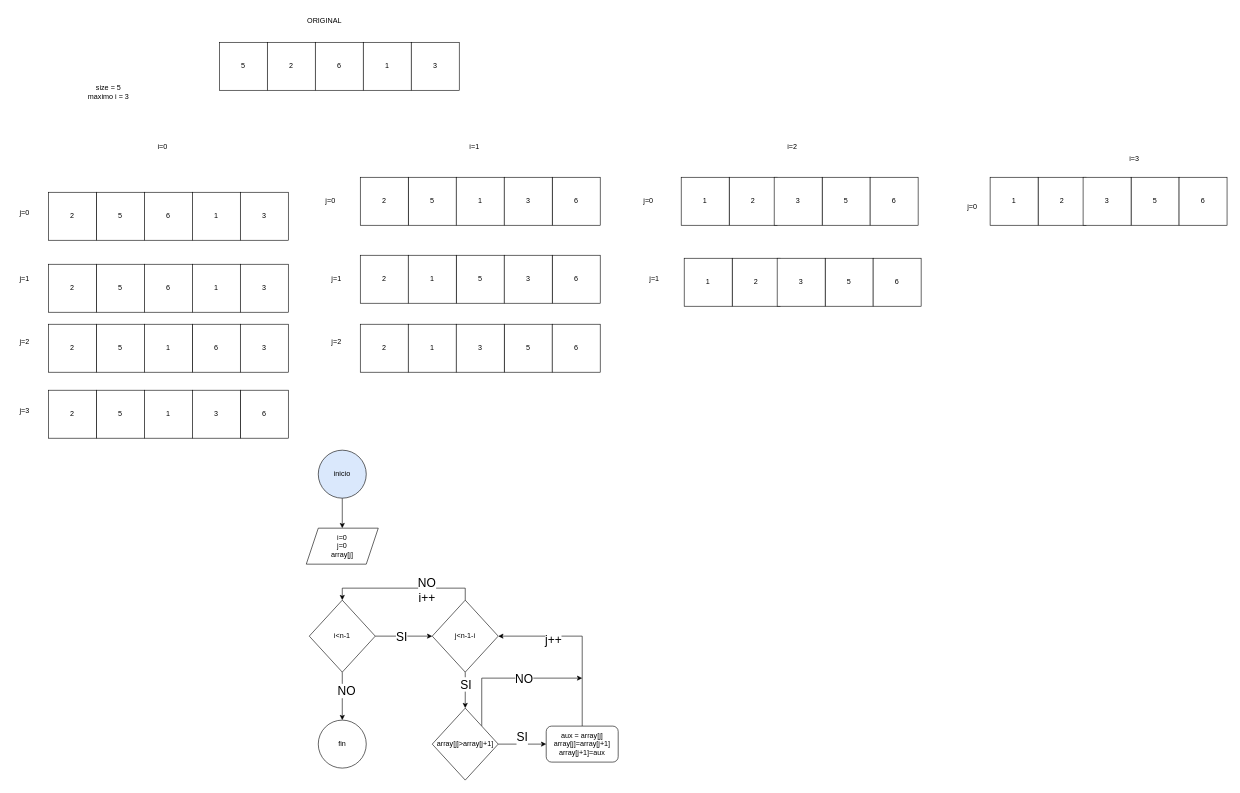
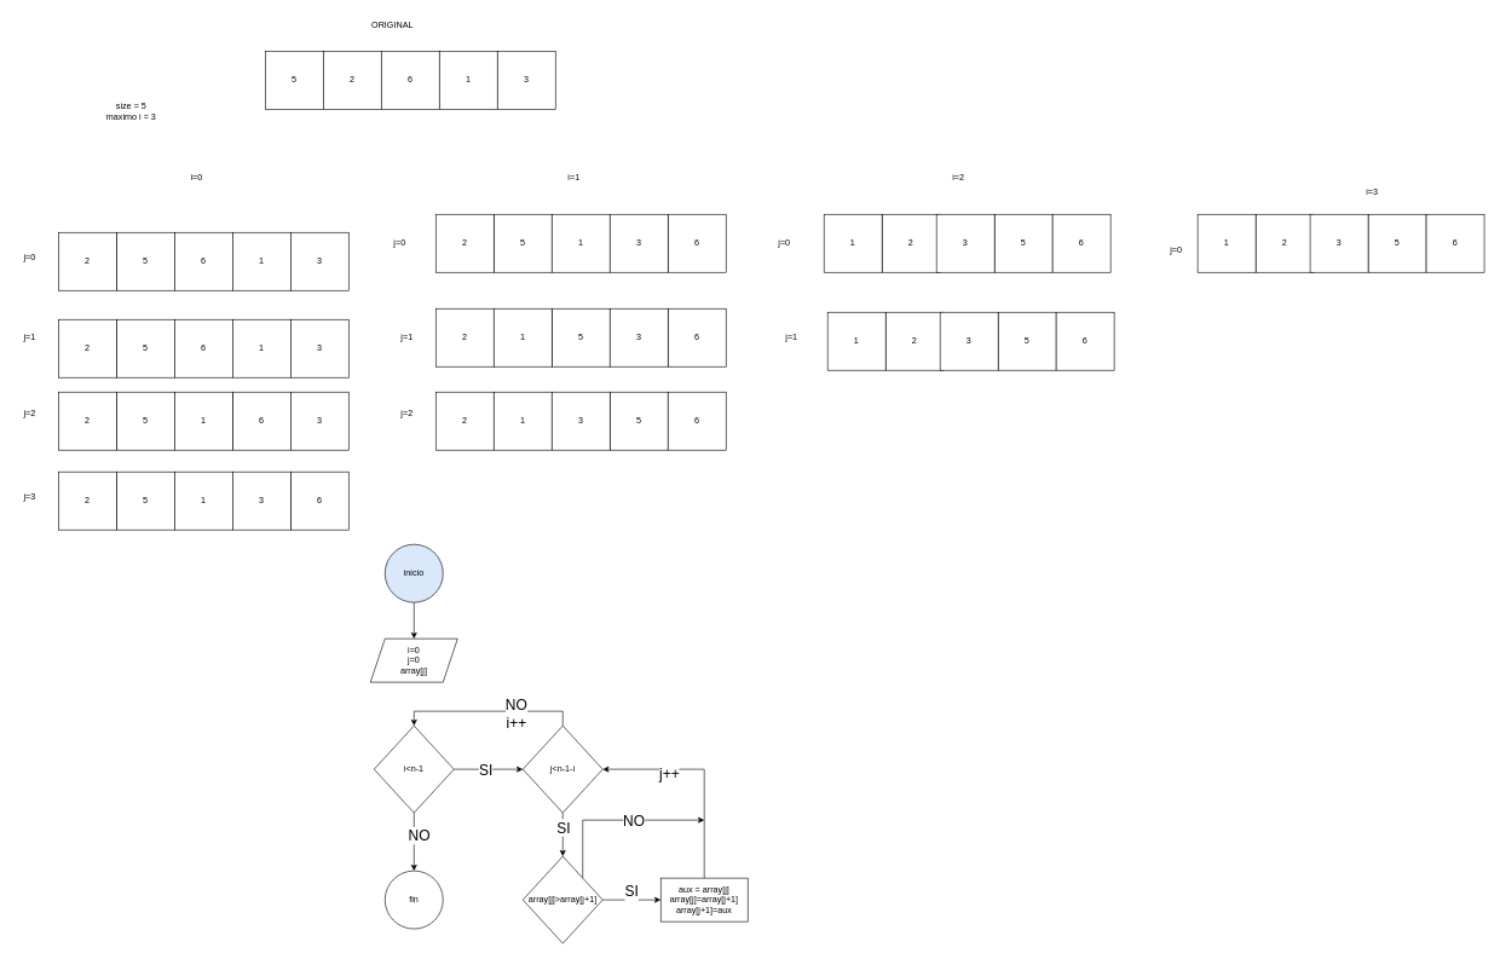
- <mxCell id="83" value="aux = array[j]&lt;div&gt;array[j]=array[j+1]&lt;/div&gt;&lt;div&gt;array[j+1]=aux&lt;/div&gt;" style="whiteSpace=wrap;html=1;rounded=1;" vertex="1" parent="1"><mxGeometry x="910" y="1210" width="120" height="60" as="geometry" /></mxCell>
+ <mxCell id="83" value="aux = array[j]&lt;div&gt;array[j]=array[j+1]&lt;/div&gt;&lt;div&gt;array[j+1]=aux&lt;/div&gt;" style="rounded=0;whiteSpace=wrap;html=1;" vertex="1" parent="1"><mxGeometry x="910" y="1210" width="120" height="60" as="geometry" /></mxCell>
